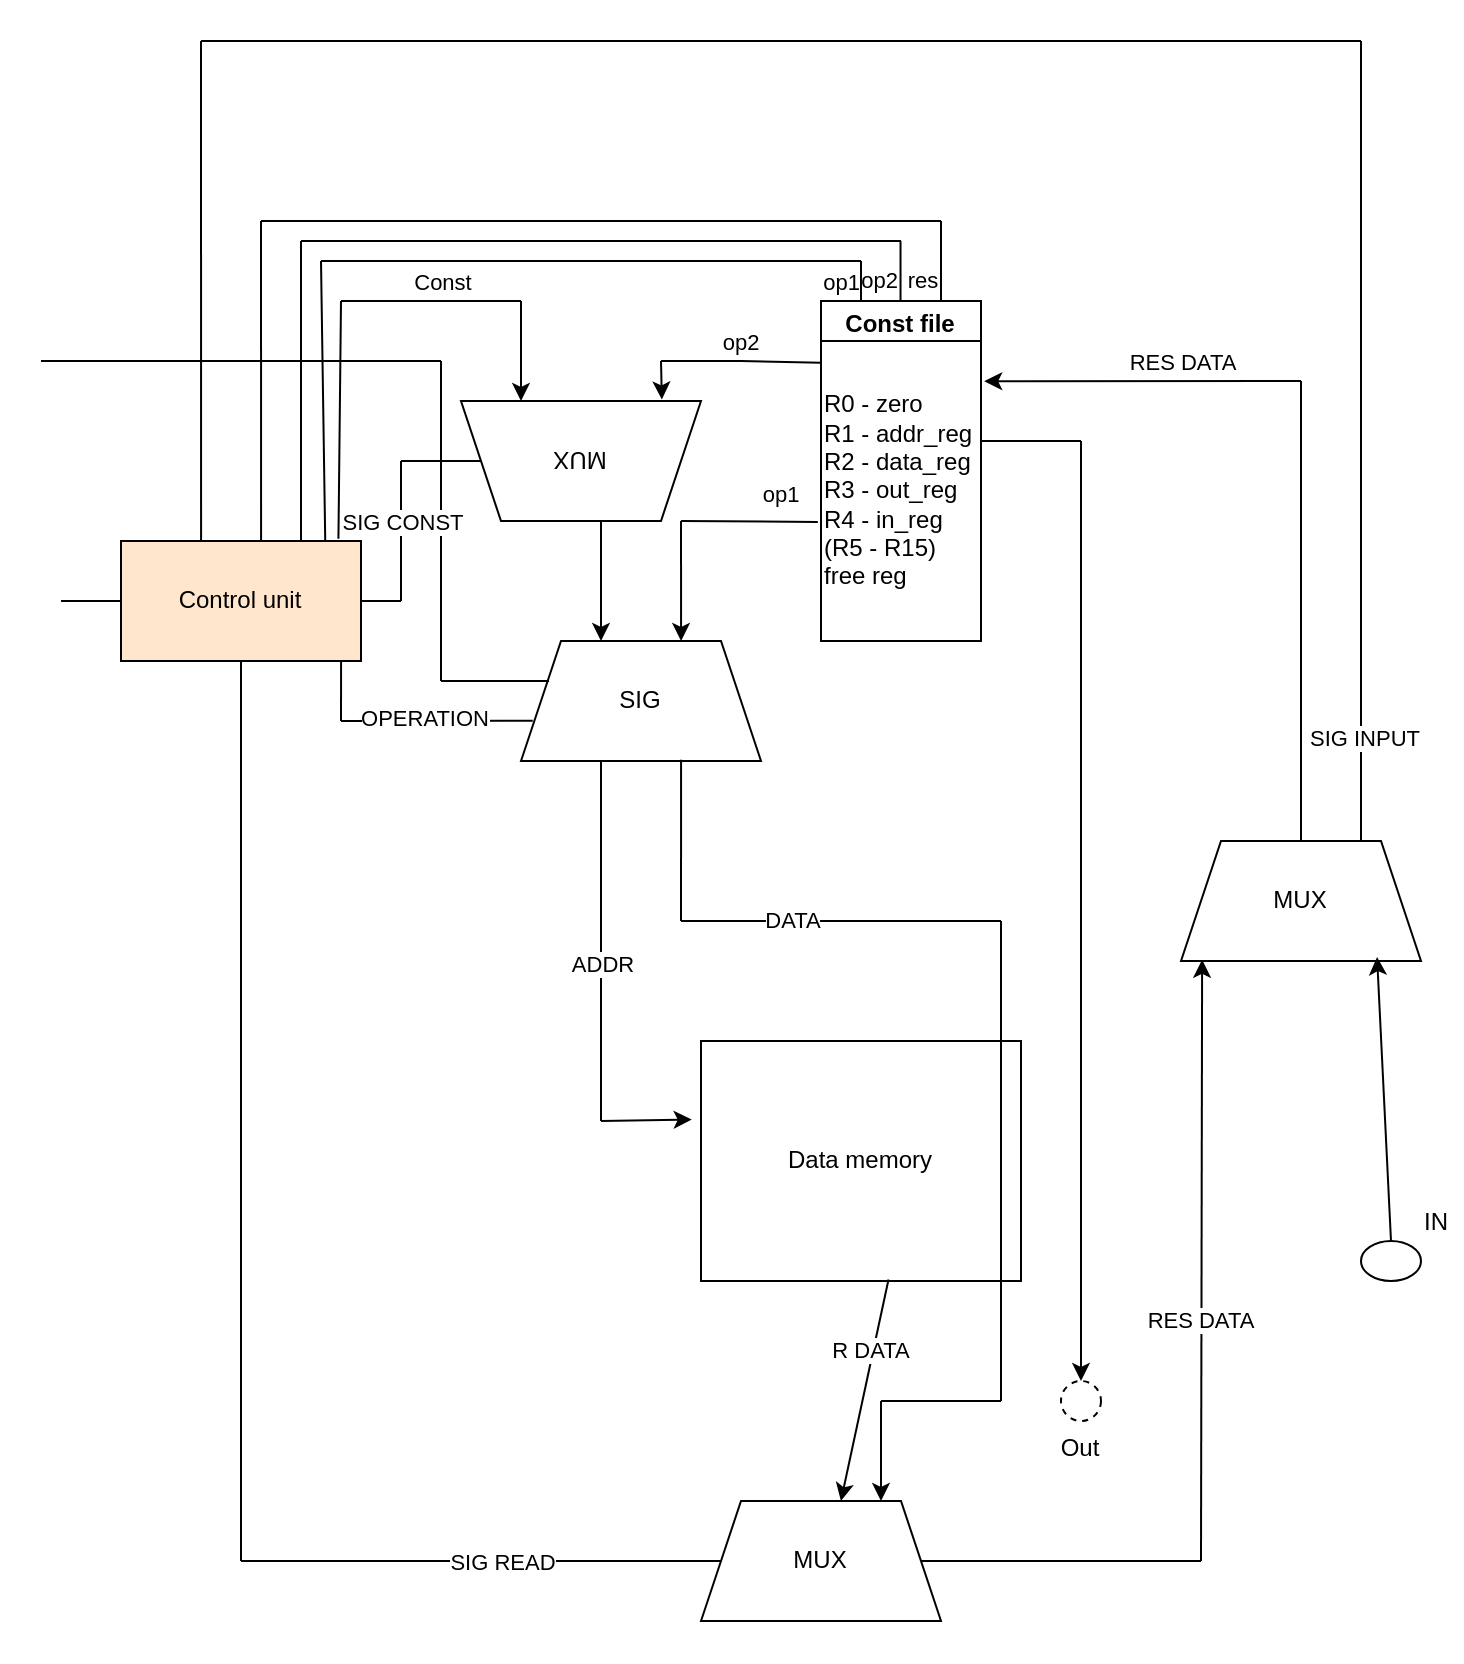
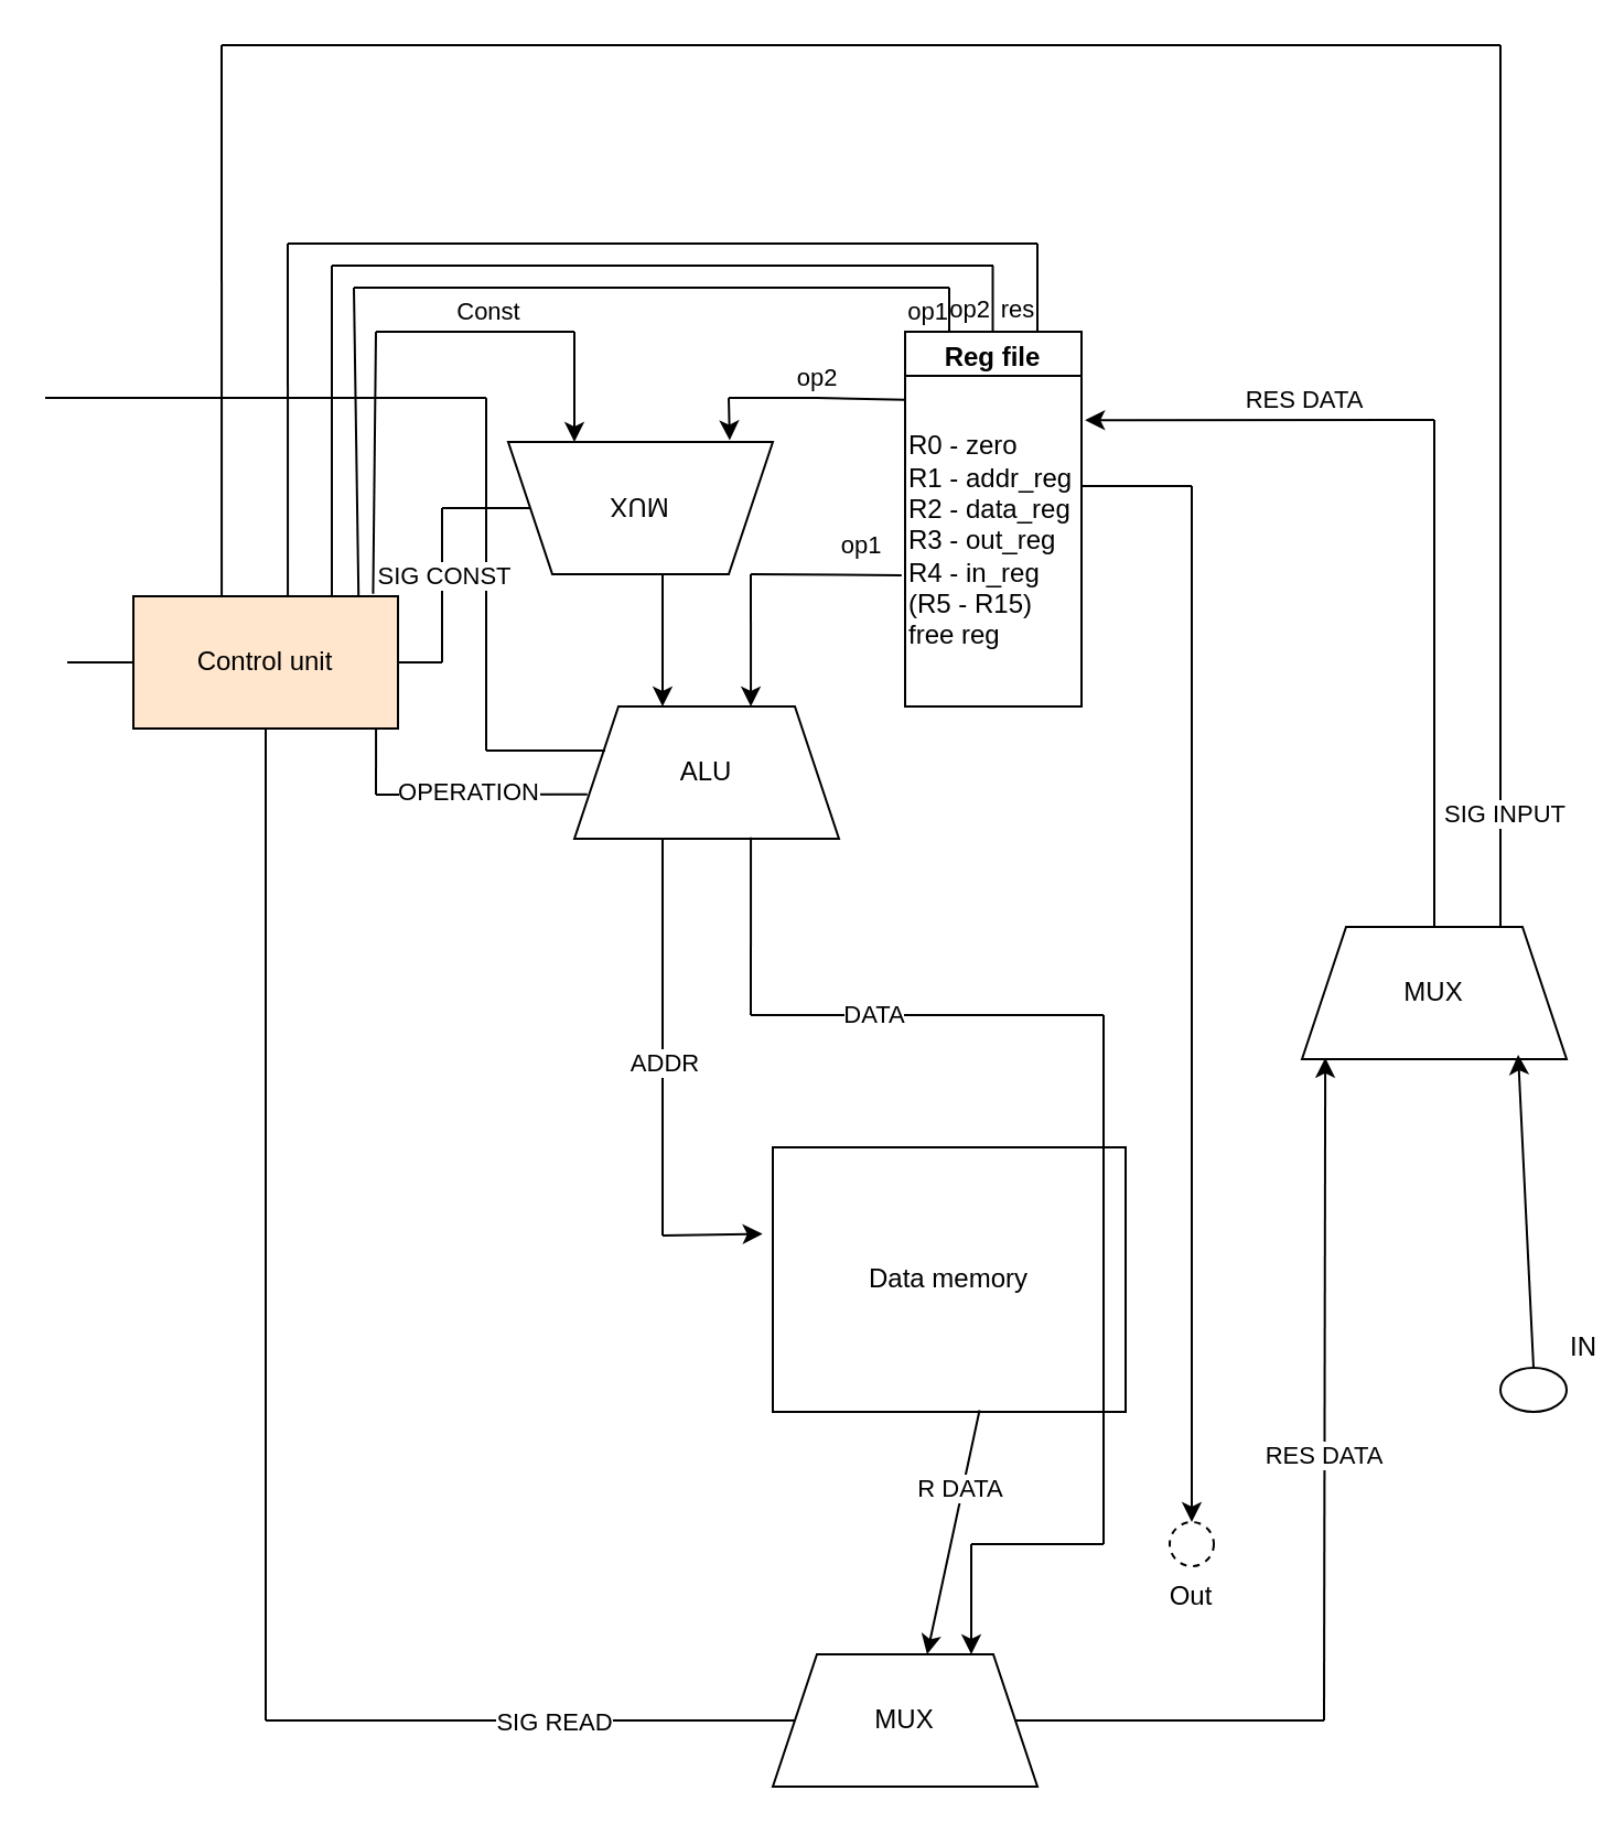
- <mxCell id="6" value="Const file" style="swimlane;whiteSpace=wrap;html=1;movable=1;resizable=1;rotatable=1;deletable=1;editable=1;locked=0;connectable=1;" parent="1" vertex="1"><mxGeometry x="410" y="150" width="80" height="170" as="geometry" /></mxCell>
+ <mxCell id="6" value="Reg file" style="swimlane;whiteSpace=wrap;html=1;movable=1;resizable=1;rotatable=1;deletable=1;editable=1;locked=0;connectable=1;" parent="1" vertex="1"><mxGeometry x="410" y="150" width="80" height="170" as="geometry" /></mxCell>
- <mxCell id="32" value="SIG" style="shape=trapezoid;perimeter=trapezoidPerimeter;whiteSpace=wrap;html=1;fixedSize=1;" parent="1" vertex="1"><mxGeometry x="260" y="320" width="120" height="60" as="geometry" /></mxCell>
+ <mxCell id="32" value="ALU" style="shape=trapezoid;perimeter=trapezoidPerimeter;whiteSpace=wrap;html=1;fixedSize=1;" parent="1" vertex="1"><mxGeometry x="260" y="320" width="120" height="60" as="geometry" /></mxCell>
